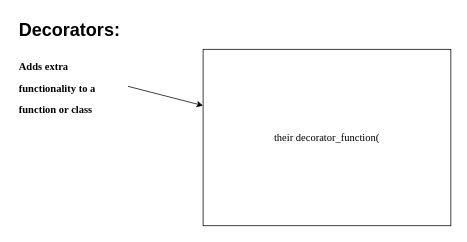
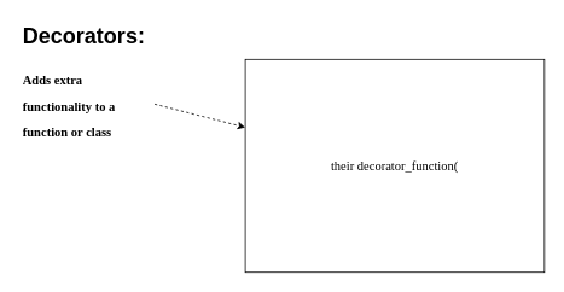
- <mxCell id="2" value="" style="edgeStyle=none;html=1;fontFamily=Comic Sans MS;fontSize=14;" edge="1" parent="1" source="3" target="4"><mxGeometry relative="1" as="geometry" /></mxCell>
+ <mxCell id="2" value="" style="edgeStyle=none;html=1;fontFamily=Comic Sans MS;fontSize=14;dashed=1;" edge="1" parent="1" source="3" target="4"><mxGeometry relative="1" as="geometry" /></mxCell>
